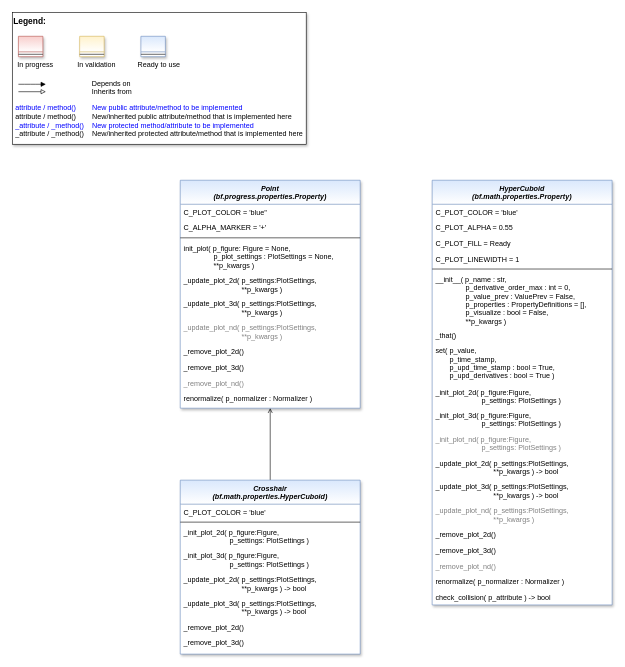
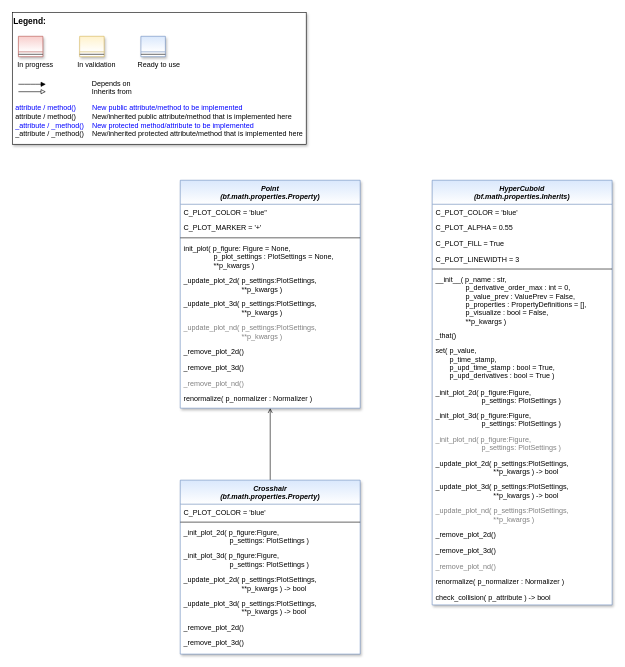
- <mxCell id="12" value="Point &#10;(bf.progress.properties.Property)" style="swimlane;fontStyle=3;align=center;verticalAlign=top;childLayout=stackLayout;horizontal=1;startSize=40;horizontalStack=0;resizeParent=1;resizeLast=0;collapsible=1;marginBottom=0;rounded=0;shadow=1;strokeWidth=1;fillColor=#dae8fc;strokeColor=#6c8ebf;swimlaneFillColor=#ffffff;gradientColor=#FFFFFF;" parent="1" vertex="1"><mxGeometry x="300" y="300" width="300" height="380" as="geometry"><mxRectangle x="230" y="140" width="160" height="26" as="alternateBounds" /></mxGeometry></mxCell>
+ <mxCell id="12" value="Point &#10;(bf.math.properties.Property)" style="swimlane;fontStyle=3;align=center;verticalAlign=top;childLayout=stackLayout;horizontal=1;startSize=40;horizontalStack=0;resizeParent=1;resizeLast=0;collapsible=1;marginBottom=0;rounded=0;shadow=1;strokeWidth=1;fillColor=#dae8fc;strokeColor=#6c8ebf;swimlaneFillColor=#ffffff;gradientColor=#FFFFFF;" parent="1" vertex="1"><mxGeometry x="300" y="300" width="300" height="380" as="geometry"><mxRectangle x="230" y="140" width="160" height="26" as="alternateBounds" /></mxGeometry></mxCell>
- <mxCell id="24" value="HyperCuboid &#10;(bf.math.properties.Property)" style="swimlane;fontStyle=3;align=center;verticalAlign=top;childLayout=stackLayout;horizontal=1;startSize=40;horizontalStack=0;resizeParent=1;resizeLast=0;collapsible=1;marginBottom=0;rounded=0;shadow=1;strokeWidth=1;fillColor=#dae8fc;strokeColor=#6c8ebf;swimlaneFillColor=#ffffff;gradientColor=#FFFFFF;" parent="1" vertex="1"><mxGeometry x="720" y="300" width="300" height="708" as="geometry"><mxRectangle x="230" y="140" width="160" height="26" as="alternateBounds" /></mxGeometry></mxCell>
+ <mxCell id="24" value="HyperCuboid &#10;(bf.math.properties.Inherits)" style="swimlane;fontStyle=3;align=center;verticalAlign=top;childLayout=stackLayout;horizontal=1;startSize=40;horizontalStack=0;resizeParent=1;resizeLast=0;collapsible=1;marginBottom=0;rounded=0;shadow=1;strokeWidth=1;fillColor=#dae8fc;strokeColor=#6c8ebf;swimlaneFillColor=#ffffff;gradientColor=#FFFFFF;" parent="1" vertex="1"><mxGeometry x="720" y="300" width="300" height="708" as="geometry"><mxRectangle x="230" y="140" width="160" height="26" as="alternateBounds" /></mxGeometry></mxCell>
- <mxCell id="14" value="C_ALPHA_MARKER = '+'" style="text;align=left;verticalAlign=top;spacingLeft=4;spacingRight=4;overflow=hidden;rotatable=0;points=[[0,0.5],[1,0.5]];portConstraint=eastwest;" parent="12" vertex="1"><mxGeometry y="66" width="300" height="26" as="geometry" /></mxCell>
+ <mxCell id="14" value="C_PLOT_MARKER = '+'" style="text;align=left;verticalAlign=top;spacingLeft=4;spacingRight=4;overflow=hidden;rotatable=0;points=[[0,0.5],[1,0.5]];portConstraint=eastwest;" parent="12" vertex="1"><mxGeometry y="66" width="300" height="26" as="geometry" /></mxCell>
- <mxCell id="27" value="C_PLOT_FILL = Ready" style="text;align=left;verticalAlign=top;spacingLeft=4;spacingRight=4;overflow=hidden;rotatable=0;points=[[0,0.5],[1,0.5]];portConstraint=eastwest;" parent="24" vertex="1"><mxGeometry y="92" width="300" height="26" as="geometry" /></mxCell>
+ <mxCell id="27" value="C_PLOT_FILL = True" style="text;align=left;verticalAlign=top;spacingLeft=4;spacingRight=4;overflow=hidden;rotatable=0;points=[[0,0.5],[1,0.5]];portConstraint=eastwest;" parent="24" vertex="1"><mxGeometry y="92" width="300" height="26" as="geometry" /></mxCell>
- <mxCell id="28" value="C_PLOT_LINEWIDTH = 1" style="text;align=left;verticalAlign=top;spacingLeft=4;spacingRight=4;overflow=hidden;rotatable=0;points=[[0,0.5],[1,0.5]];portConstraint=eastwest;" parent="24" vertex="1"><mxGeometry y="118" width="300" height="26" as="geometry" /></mxCell>
+ <mxCell id="28" value="C_PLOT_LINEWIDTH = 3" style="text;align=left;verticalAlign=top;spacingLeft=4;spacingRight=4;overflow=hidden;rotatable=0;points=[[0,0.5],[1,0.5]];portConstraint=eastwest;" parent="24" vertex="1"><mxGeometry y="118" width="300" height="26" as="geometry" /></mxCell>
- <mxCell id="45" value="Crosshair&#10;(bf.math.properties.HyperCuboid)" style="swimlane;fontStyle=3;align=center;verticalAlign=top;childLayout=stackLayout;horizontal=1;startSize=40;horizontalStack=0;resizeParent=1;resizeLast=0;collapsible=1;marginBottom=0;rounded=0;shadow=1;strokeWidth=1;fillColor=#dae8fc;strokeColor=#6c8ebf;swimlaneFillColor=#ffffff;gradientColor=#FFFFFF;" vertex="1" parent="1"><mxGeometry x="300" y="800" width="300" height="290" as="geometry"><mxRectangle x="230" y="140" width="160" height="26" as="alternateBounds" /></mxGeometry></mxCell>
+ <mxCell id="45" value="Crosshair&#10;(bf.math.properties.Property)" style="swimlane;fontStyle=3;align=center;verticalAlign=top;childLayout=stackLayout;horizontal=1;startSize=40;horizontalStack=0;resizeParent=1;resizeLast=0;collapsible=1;marginBottom=0;rounded=0;shadow=1;strokeWidth=1;fillColor=#dae8fc;strokeColor=#6c8ebf;swimlaneFillColor=#ffffff;gradientColor=#FFFFFF;" vertex="1" parent="1"><mxGeometry x="300" y="800" width="300" height="290" as="geometry"><mxRectangle x="230" y="140" width="160" height="26" as="alternateBounds" /></mxGeometry></mxCell>
